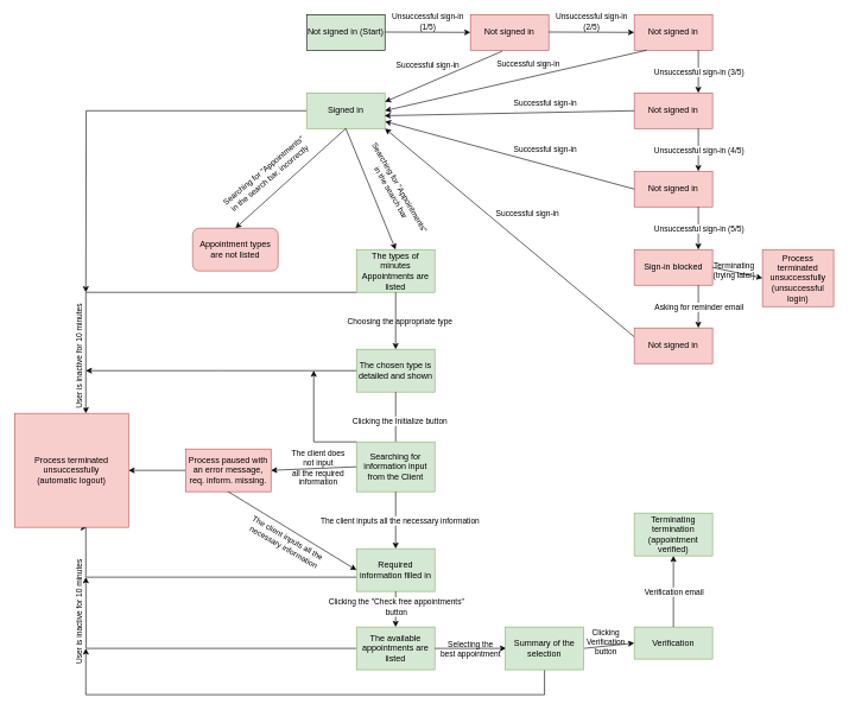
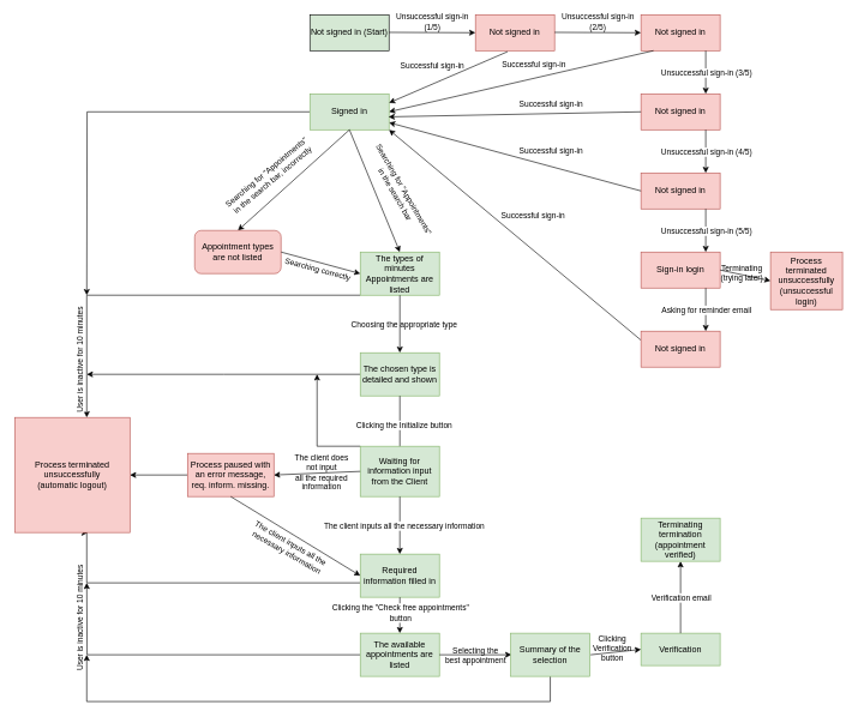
+ <mxCell id="41" value="" style="endArrow=classic;html=1;rounded=0;exitX=1;exitY=0.5;exitDx=0;exitDy=0;entryX=0;entryY=0.5;entryDx=0;entryDy=0;" edge="1" parent="1" source="40" target="37"><mxGeometry width="50" height="50" relative="1" as="geometry"><mxPoint x="640" y="380" as="sourcePoint" /><mxPoint x="690" y="330" as="targetPoint" /></mxGeometry></mxCell>
+ <mxCell id="42" value="Searching correctly" style="edgeLabel;html=1;align=center;verticalAlign=middle;resizable=0;points=[];rotation=15;labelBackgroundColor=none;" vertex="1" connectable="0" parent="41"><mxGeometry x="0.296" relative="1" as="geometry"><mxPoint x="-21" y="4" as="offset" /></mxGeometry></mxCell>
- <mxCell id="20" value="Sign-in blocked" style="rounded=0;whiteSpace=wrap;html=1;fillColor=#f8cecc;strokeColor=#b85450;" vertex="1" parent="1"><mxGeometry x="890" y="350" width="110" height="50" as="geometry" /></mxCell>
+ <mxCell id="20" value="Sign-in login" style="rounded=0;whiteSpace=wrap;html=1;fillColor=#f8cecc;strokeColor=#b85450;" vertex="1" parent="1"><mxGeometry x="890" y="350" width="110" height="50" as="geometry" /></mxCell>
- <mxCell id="53" value="Searching for information input from the Client" style="rounded=0;whiteSpace=wrap;html=1;fillColor=#d5e8d4;strokeColor=#82b366;" vertex="1" parent="1"><mxGeometry x="500" y="620" width="110" height="70" as="geometry" /></mxCell>
+ <mxCell id="53" value="Waiting for information input from the Client" style="rounded=0;whiteSpace=wrap;html=1;fillColor=#d5e8d4;strokeColor=#82b366;" vertex="1" parent="1"><mxGeometry x="500" y="620" width="110" height="70" as="geometry" /></mxCell>
